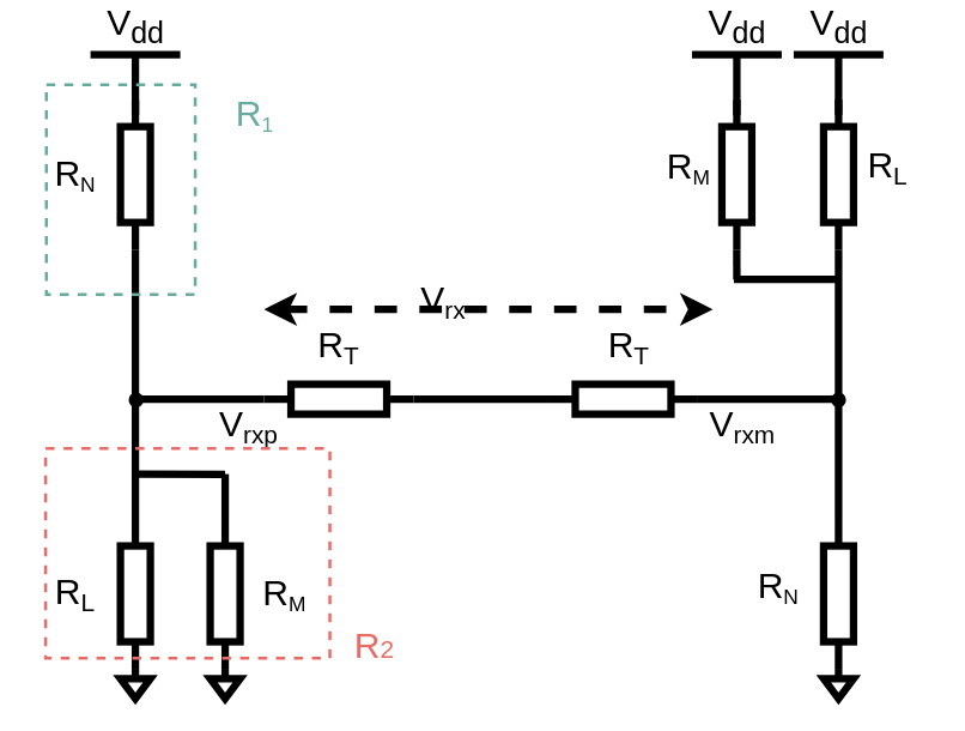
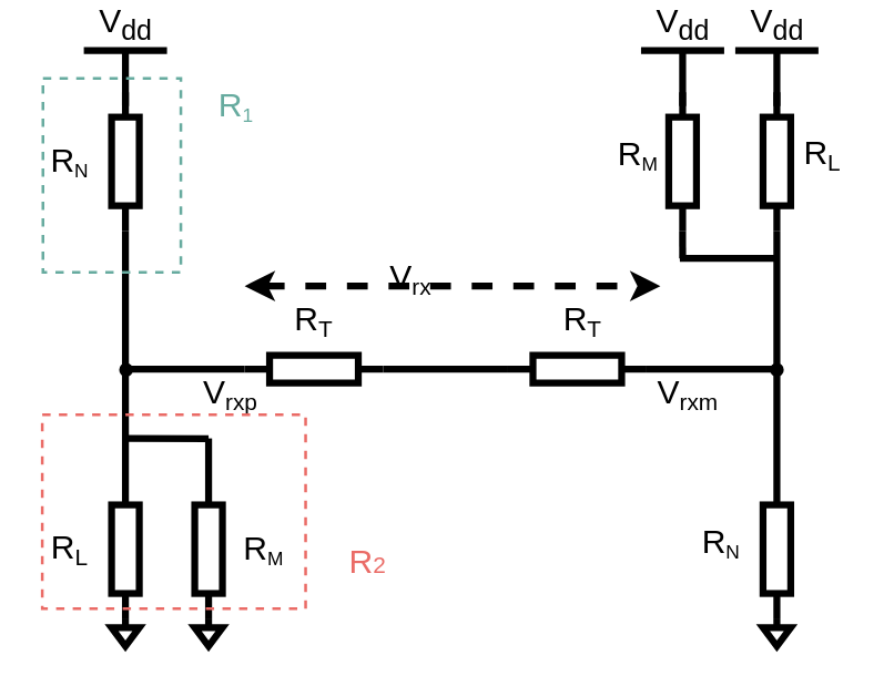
- <mxCell id="42" value="&lt;font color=&quot;#ea6b66&quot;&gt;&lt;font style=&quot;font-size: 24px;&quot;&gt;R&lt;/font&gt;&lt;font style=&quot;font-size: 16.667px;&quot;&gt;2&lt;/font&gt;&lt;/font&gt;" style="text;html=1;strokeColor=none;fillColor=none;align=center;verticalAlign=middle;whiteSpace=wrap;rounded=0;strokeWidth=5;" vertex="1" parent="1"><mxGeometry x="220" y="400" width="60" height="30" as="geometry" /></mxCell>
+ <mxCell id="42" value="&lt;font color=&quot;#ea6b66&quot;&gt;&lt;font style=&quot;font-size: 24px;&quot;&gt;R&lt;/font&gt;&lt;font style=&quot;font-size: 16.667px;&quot;&gt;2&lt;/font&gt;&lt;/font&gt;" style="text;html=1;strokeColor=none;fillColor=none;align=center;verticalAlign=middle;whiteSpace=wrap;rounded=0;strokeWidth=5;" vertex="1" parent="1"><mxGeometry x="235" y="375" width="60" height="30" as="geometry" /></mxCell>
